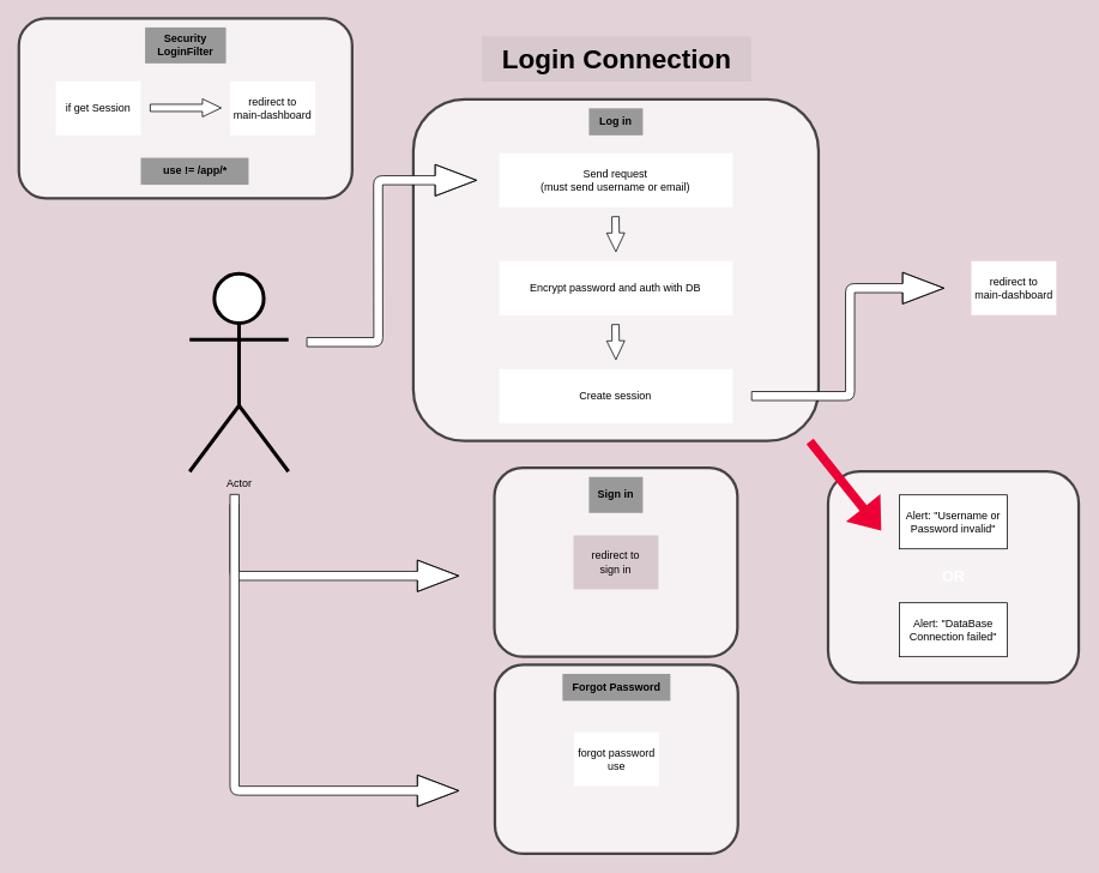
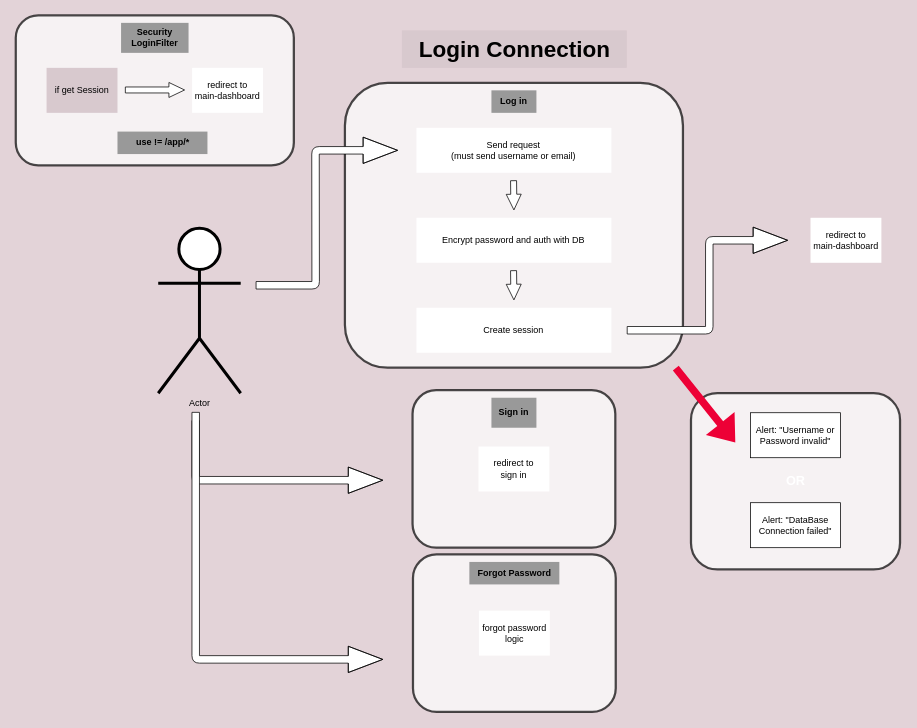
- <mxCell id="14" value="if get Session" style="rounded=0;whiteSpace=wrap;html=1;strokeColor=none;strokeWidth=4;" parent="1" vertex="1"><mxGeometry x="61.09" y="90" width="94.56" height="60" as="geometry" /></mxCell>
+ <mxCell id="14" value="if get Session" style="rounded=0;whiteSpace=wrap;html=1;strokeColor=none;strokeWidth=4;fillColor=#d8c9ce;" parent="1" vertex="1"><mxGeometry x="61.09" y="90" width="94.56" height="60" as="geometry" /></mxCell>
- <mxCell id="23" value="redirect to&lt;br&gt;sign in" style="rounded=0;whiteSpace=wrap;html=1;strokeColor=none;strokeWidth=4;fillColor=#d8c9ce;" parent="1" vertex="1"><mxGeometry x="637.15" y="595" width="94.56" height="60" as="geometry" /></mxCell>
+ <mxCell id="23" value="redirect to&lt;br&gt;sign in" style="rounded=0;whiteSpace=wrap;html=1;strokeColor=none;strokeWidth=4;" parent="1" vertex="1"><mxGeometry x="637.15" y="595" width="94.56" height="60" as="geometry" /></mxCell>
- <mxCell id="32" value="forgot password use" style="rounded=0;whiteSpace=wrap;html=1;strokeColor=none;strokeWidth=4;" vertex="1" parent="1"><mxGeometry x="637.72" y="814" width="94.56" height="60" as="geometry" /></mxCell>
+ <mxCell id="32" value="forgot password logic" style="rounded=0;whiteSpace=wrap;html=1;strokeColor=none;strokeWidth=4;" vertex="1" parent="1"><mxGeometry x="637.72" y="814" width="94.56" height="60" as="geometry" /></mxCell>
